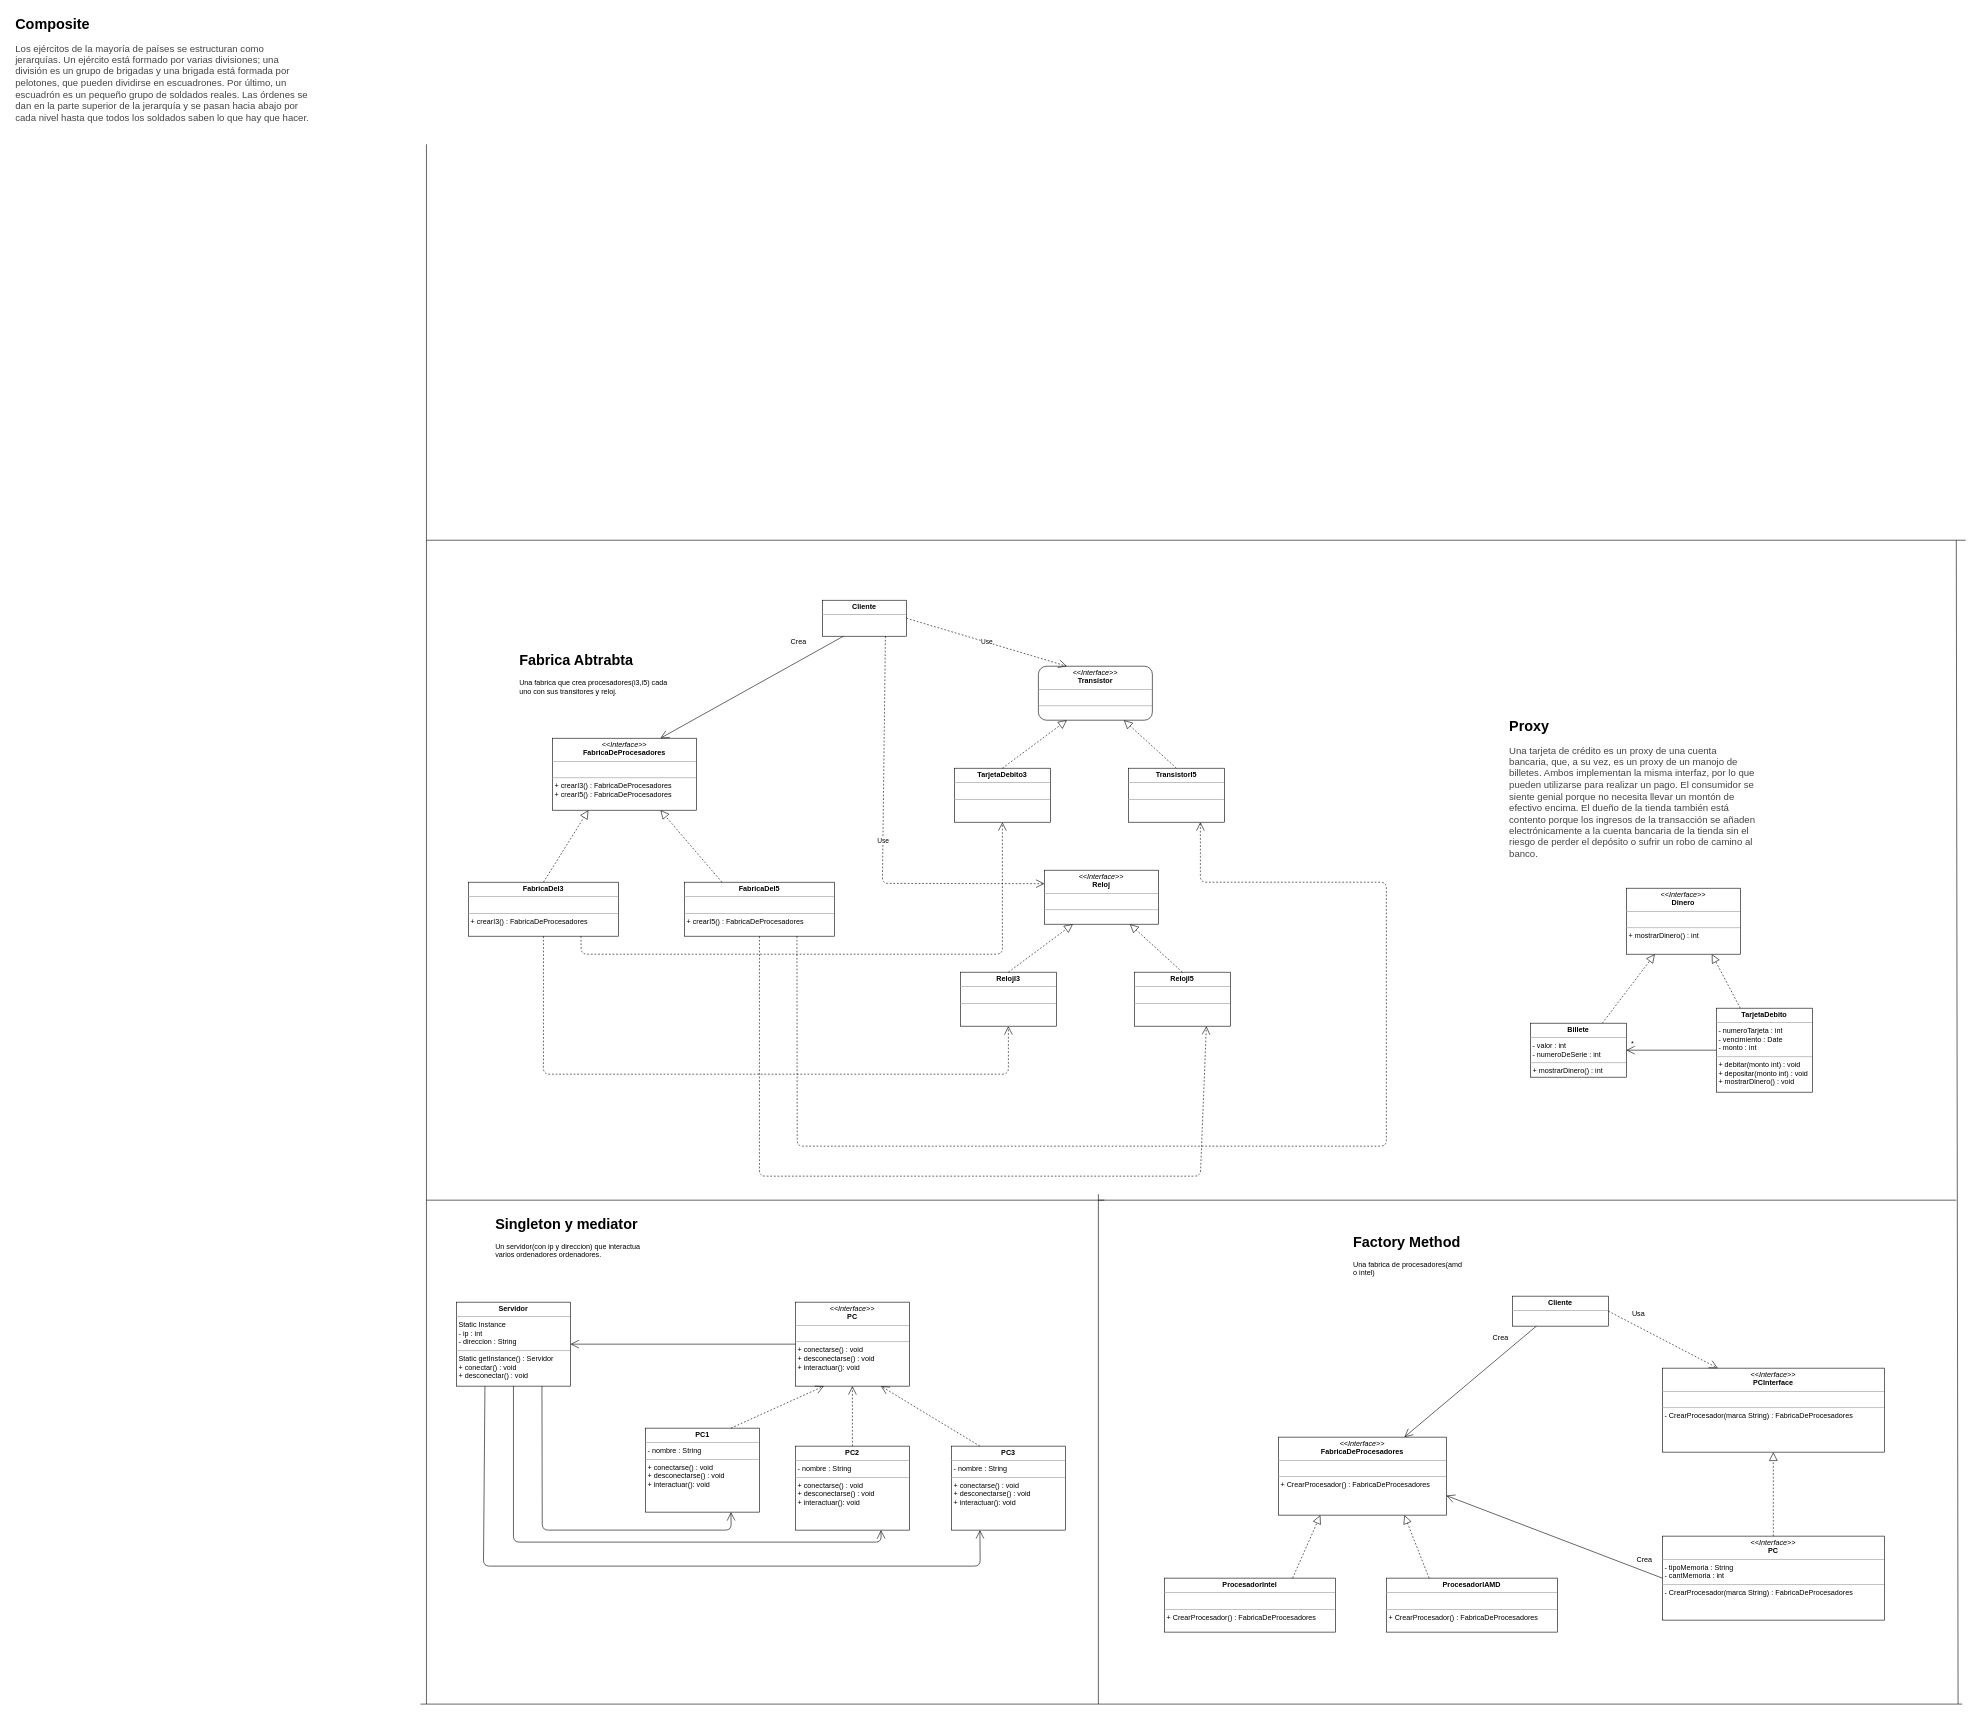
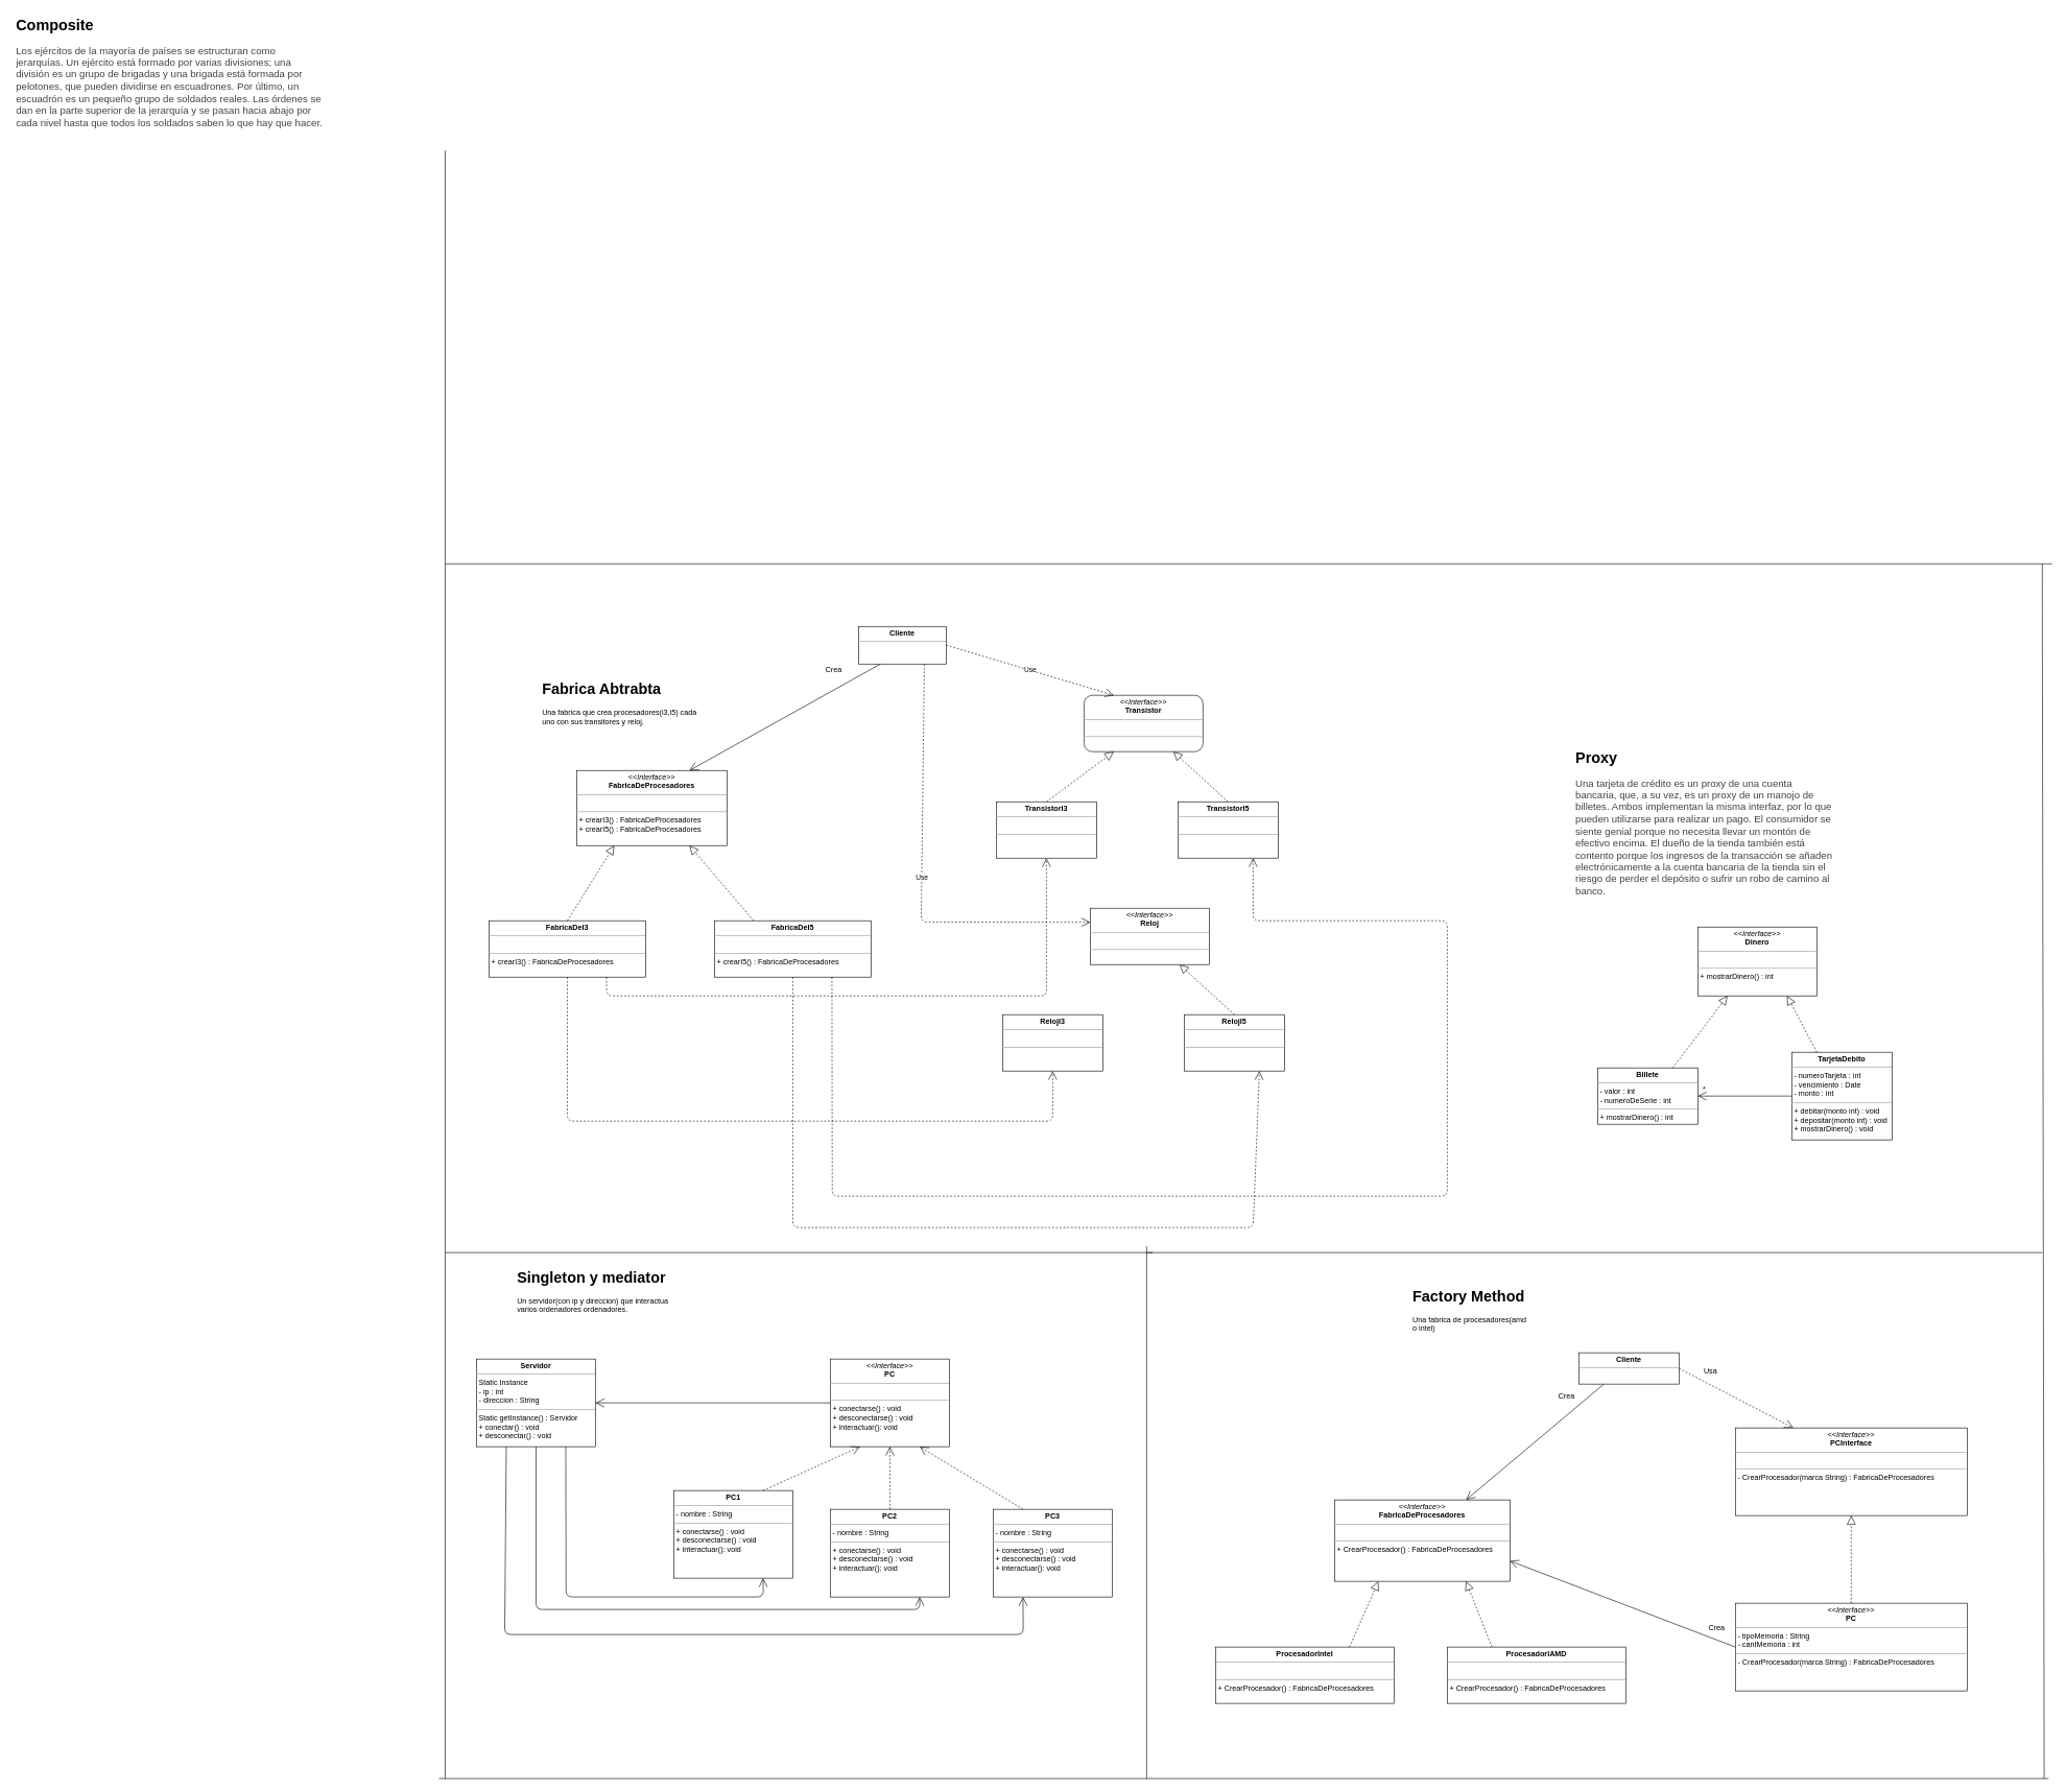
- <mxCell id="43" value="&lt;p style=&quot;margin: 0px ; margin-top: 4px ; text-align: center&quot;&gt;&lt;b&gt;TarjetaDebito3&lt;/b&gt;&lt;/p&gt;&lt;hr size=&quot;1&quot;&gt;&lt;p style=&quot;margin: 0px ; margin-left: 4px&quot;&gt;&lt;br&gt;&lt;/p&gt;&lt;hr size=&quot;1&quot;&gt;&lt;p style=&quot;margin: 0px ; margin-left: 4px&quot;&gt;&lt;br&gt;&lt;/p&gt;" style="verticalAlign=top;align=left;overflow=fill;fontSize=12;fontFamily=Helvetica;html=1;" vertex="1" parent="1"><mxGeometry x="1590" y="1280" width="160" height="90" as="geometry" /></mxCell>
+ <mxCell id="43" value="&lt;p style=&quot;margin: 0px ; margin-top: 4px ; text-align: center&quot;&gt;&lt;b&gt;TransistorI3&lt;/b&gt;&lt;/p&gt;&lt;hr size=&quot;1&quot;&gt;&lt;p style=&quot;margin: 0px ; margin-left: 4px&quot;&gt;&lt;br&gt;&lt;/p&gt;&lt;hr size=&quot;1&quot;&gt;&lt;p style=&quot;margin: 0px ; margin-left: 4px&quot;&gt;&lt;br&gt;&lt;/p&gt;" style="verticalAlign=top;align=left;overflow=fill;fontSize=12;fontFamily=Helvetica;html=1;" vertex="1" parent="1"><mxGeometry x="1590" y="1280" width="160" height="90" as="geometry" /></mxCell>
- <mxCell id="53" value="" style="endArrow=block;dashed=1;endFill=0;endSize=12;html=1;entryX=0.25;entryY=1;entryDx=0;entryDy=0;exitX=0.5;exitY=0;exitDx=0;exitDy=0;" edge="1" parent="1" source="50" target="49"><mxGeometry width="160" relative="1" as="geometry"><mxPoint x="1660" y="1700" as="sourcePoint" /><mxPoint x="1820" y="1700" as="targetPoint" /></mxGeometry></mxCell>
